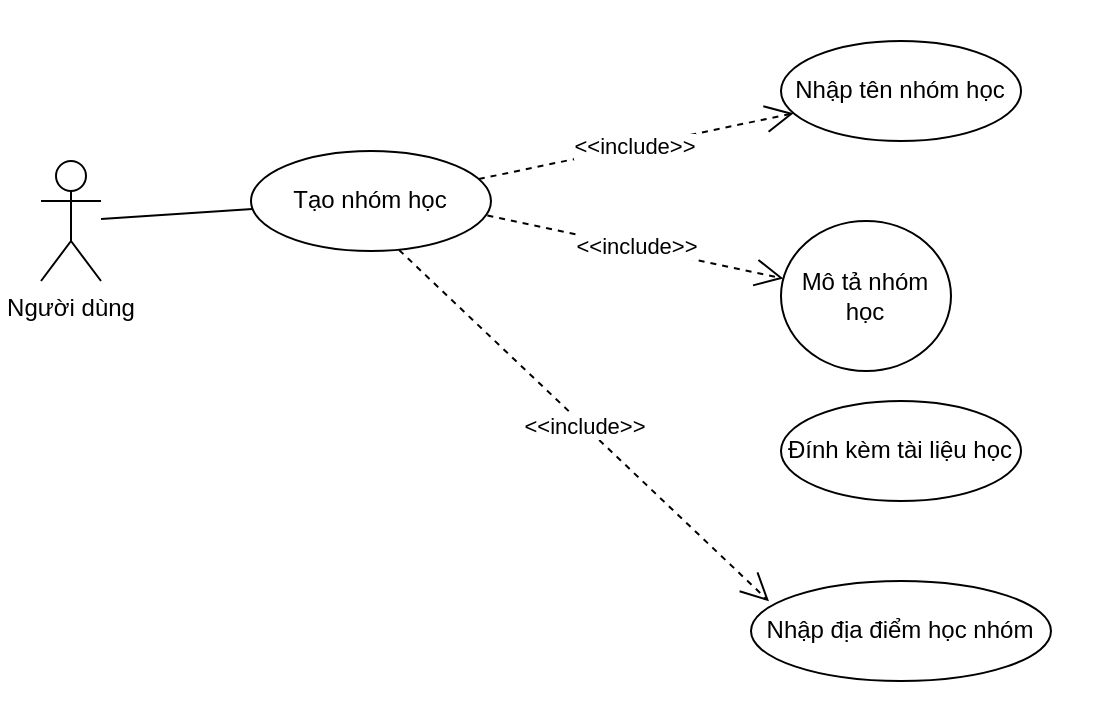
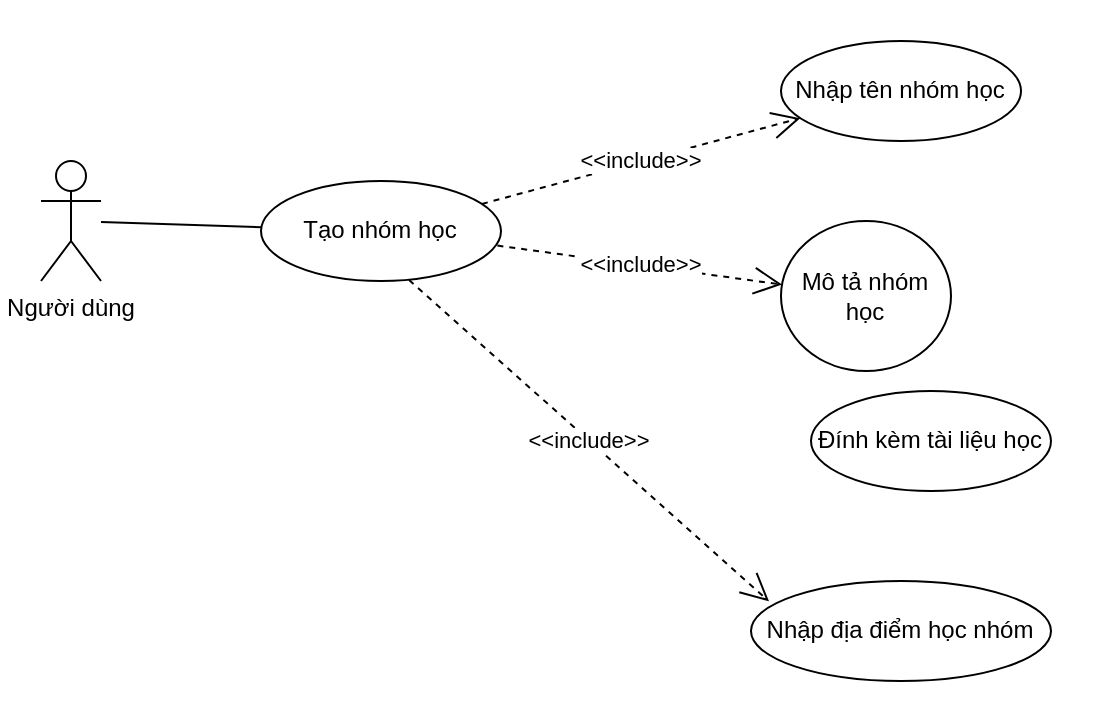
- <mxCell id="3" value="Tạo nhóm học" style="ellipse;whiteSpace=wrap;html=1;" vertex="1" parent="1"><mxGeometry x="125" y="75" width="120" height="50" as="geometry" /></mxCell>
+ <mxCell id="3" value="Tạo nhóm học" style="ellipse;whiteSpace=wrap;html=1;" vertex="1" parent="1"><mxGeometry x="130" y="90" width="120" height="50" as="geometry" /></mxCell>
- <mxCell id="6" value="Đính kèm tài liệu học" style="ellipse;whiteSpace=wrap;html=1;" vertex="1" parent="1"><mxGeometry x="390" y="200" width="120" height="50" as="geometry" /></mxCell>
+ <mxCell id="6" value="Đính kèm tài liệu học" style="ellipse;whiteSpace=wrap;html=1;" vertex="1" parent="1"><mxGeometry x="405" y="195" width="120" height="50" as="geometry" /></mxCell>
